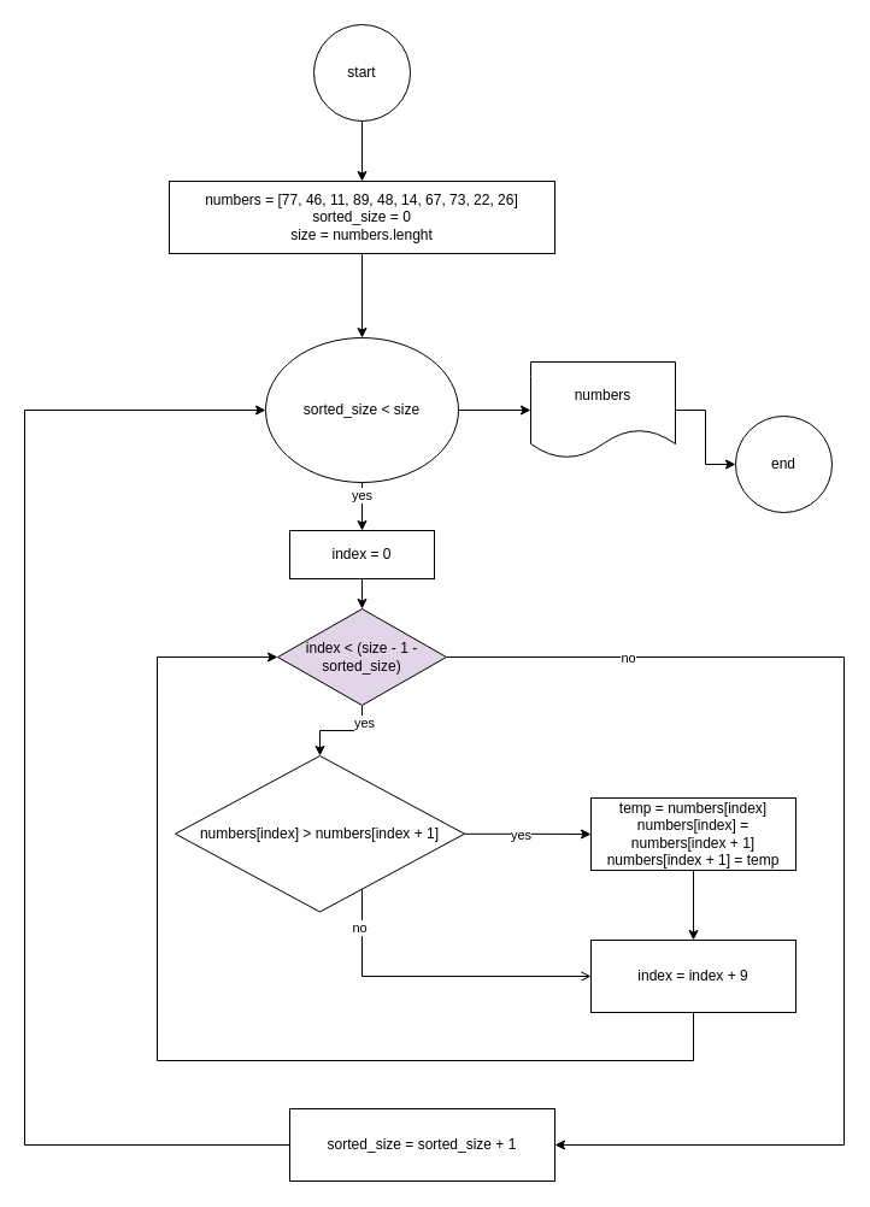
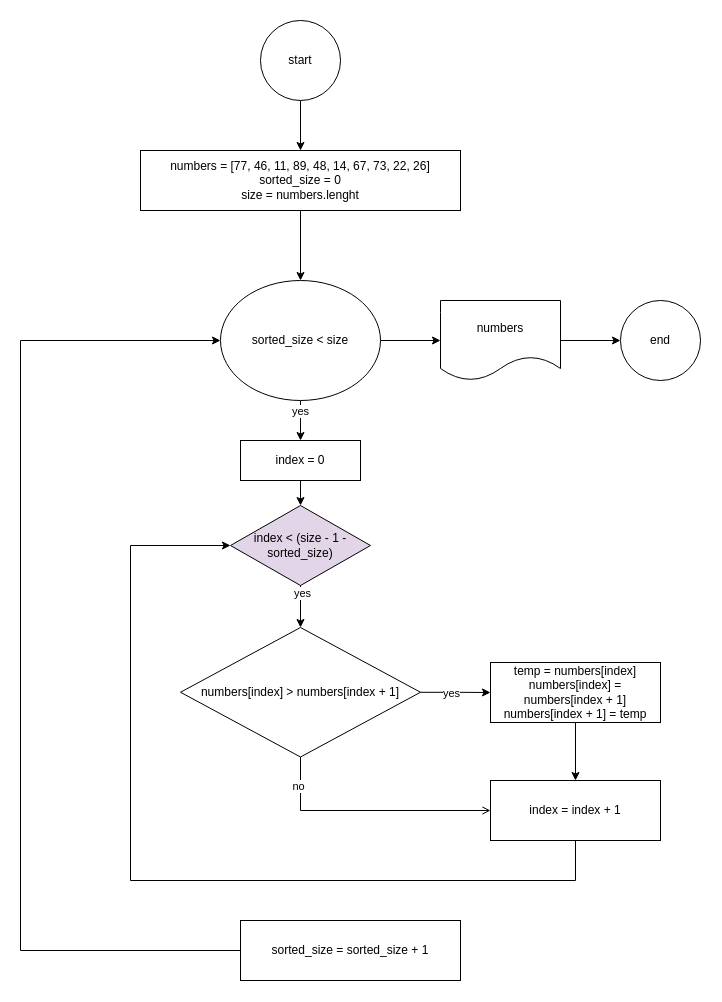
- <mxCell id="30" value="end" style="ellipse;whiteSpace=wrap;html=1;" vertex="1" parent="1"><mxGeometry x="610" y="345" width="80" height="80" as="geometry" /></mxCell>
+ <mxCell id="30" value="end" style="ellipse;whiteSpace=wrap;html=1;" vertex="1" parent="1"><mxGeometry x="620" y="300" width="80" height="80" as="geometry" /></mxCell>
- <mxCell id="16" value="numbers[index] &amp;gt; numbers[index + 1]" style="rhombus;whiteSpace=wrap;html=1;" vertex="1" parent="1"><mxGeometry x="145" y="627" width="240" height="129.5" as="geometry" /></mxCell>
+ <mxCell id="16" value="numbers[index] &amp;gt; numbers[index + 1]" style="rhombus;whiteSpace=wrap;html=1;" vertex="1" parent="1"><mxGeometry x="180" y="627" width="240" height="129.5" as="geometry" /></mxCell>
- <mxCell id="21" style="edgeStyle=orthogonalEdgeStyle;rounded=0;orthogonalLoop=1;jettySize=auto;html=1;entryX=1;entryY=0.5;entryDx=0;entryDy=0;" edge="1" parent="1" source="23" target="27"><mxGeometry relative="1" as="geometry"><mxPoint x="690" y="920" as="targetPoint" /><Array as="points"><mxPoint x="700" y="545" /><mxPoint x="700" y="950" /></Array></mxGeometry></mxCell>
- <mxCell id="22" value="no" style="edgeLabel;html=1;align=center;verticalAlign=middle;resizable=0;points=[];" connectable="0" vertex="1" parent="21"><mxGeometry x="-0.692" relative="1" as="geometry"><mxPoint as="offset" /></mxGeometry></mxCell>
- <mxCell id="25" value="index = index + 9" style="rounded=0;whiteSpace=wrap;html=1;" vertex="1" parent="1"><mxGeometry x="490" y="780" width="170" height="60" as="geometry" /></mxCell>
+ <mxCell id="25" value="index = index + 1" style="rounded=0;whiteSpace=wrap;html=1;" vertex="1" parent="1"><mxGeometry x="490" y="780" width="170" height="60" as="geometry" /></mxCell>
